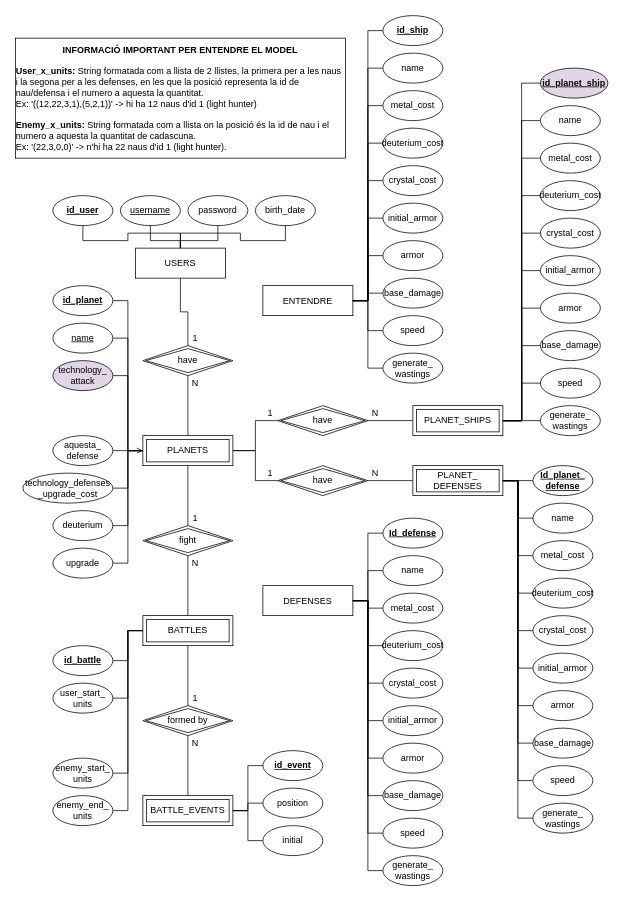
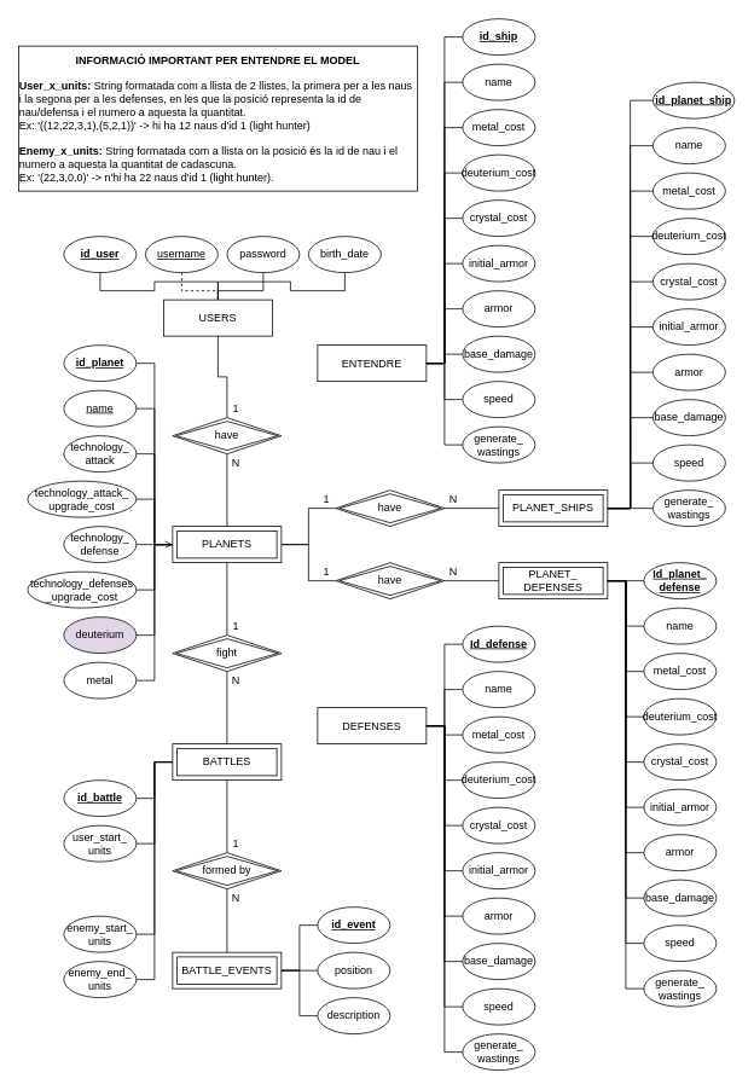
- <mxCell id="116" value="id_planet_ship" style="ellipse;whiteSpace=wrap;html=1;fontStyle=5;fillColor=#e1d5e7;" parent="114" vertex="1"><mxGeometry x="170" width="90" height="40" as="geometry" /></mxCell>
+ <mxCell id="116" value="id_planet_ship" style="ellipse;whiteSpace=wrap;html=1;fontStyle=5" parent="114" vertex="1"><mxGeometry x="170" width="90" height="40" as="geometry" /></mxCell>
- <mxCell id="71" style="edgeStyle=orthogonalEdgeStyle;rounded=0;orthogonalLoop=1;jettySize=auto;html=1;exitX=0.5;exitY=1;exitDx=0;exitDy=0;entryX=0.5;entryY=0;entryDx=0;entryDy=0;endArrow=none;endFill=0;" parent="64" source="67" target="65" edge="1"><mxGeometry relative="1" as="geometry" /></mxCell>
+ <mxCell id="71" style="edgeStyle=orthogonalEdgeStyle;rounded=0;orthogonalLoop=1;jettySize=auto;html=1;exitX=0.5;exitY=1;exitDx=0;exitDy=0;entryX=0.5;entryY=0;entryDx=0;entryDy=0;endArrow=none;endFill=0;dashed=1;" parent="64" source="67" target="65" edge="1"><mxGeometry relative="1" as="geometry" /></mxCell>
- <mxCell id="78" value="technology_&lt;br&gt;attack" style="ellipse;whiteSpace=wrap;html=1;fillColor=#e1d5e7;" parent="74" vertex="1"><mxGeometry x="40" y="100" width="80" height="40" as="geometry" /></mxCell>
+ <mxCell id="78" value="technology_&lt;br&gt;attack" style="ellipse;whiteSpace=wrap;html=1;" parent="74" vertex="1"><mxGeometry x="40" y="100" width="80" height="40" as="geometry" /></mxCell>
+ <mxCell id="80" value="technology_attack_&lt;br&gt;upgrade_cost" style="ellipse;whiteSpace=wrap;html=1;" parent="74" vertex="1"><mxGeometry y="150" width="120" height="40" as="geometry" /></mxCell>
+ <mxCell id="88" style="edgeStyle=orthogonalEdgeStyle;rounded=0;orthogonalLoop=1;jettySize=auto;html=1;exitX=1;exitY=0.5;exitDx=0;exitDy=0;entryX=0;entryY=0.5;entryDx=0;entryDy=0;fontSize=8;endArrow=none;endFill=0;" parent="74" source="80" target="75" edge="1"><mxGeometry relative="1" as="geometry" /></mxCell>
- <mxCell id="79" value="aquesta_&lt;br&gt;defense" style="ellipse;whiteSpace=wrap;html=1;" parent="74" vertex="1"><mxGeometry x="40" y="200" width="80" height="40" as="geometry" /></mxCell>
+ <mxCell id="79" value="technology_&lt;br&gt;defense" style="ellipse;whiteSpace=wrap;html=1;" parent="74" vertex="1"><mxGeometry x="40" y="200" width="80" height="40" as="geometry" /></mxCell>
- <mxCell id="83" value="deuterium" style="ellipse;whiteSpace=wrap;html=1;" parent="74" vertex="1"><mxGeometry x="40" y="300" width="80" height="40" as="geometry" /></mxCell>
+ <mxCell id="83" value="deuterium" style="ellipse;whiteSpace=wrap;html=1;fillColor=#e1d5e7;" parent="74" vertex="1"><mxGeometry x="40" y="300" width="80" height="40" as="geometry" /></mxCell>
- <mxCell id="82" value="upgrade" style="ellipse;whiteSpace=wrap;html=1;" parent="74" vertex="1"><mxGeometry x="40" y="350" width="80" height="40" as="geometry" /></mxCell>
+ <mxCell id="82" value="metal" style="ellipse;whiteSpace=wrap;html=1;" parent="74" vertex="1"><mxGeometry x="40" y="350" width="80" height="40" as="geometry" /></mxCell>
- <mxCell id="144" value="BATTLE_EVENTS" style="shape=ext;margin=3;double=1;whiteSpace=wrap;html=1;align=center;" vertex="1" parent="1"><mxGeometry x="190" y="1060" width="120" height="40" as="geometry" /></mxCell>
+ <mxCell id="144" value="BATTLE_EVENTS" style="shape=ext;margin=3;double=1;whiteSpace=wrap;html=1;align=center;" vertex="1" parent="1"><mxGeometry x="190" y="1050" width="120" height="40" as="geometry" /></mxCell>
- <mxCell id="40" value="initial" style="ellipse;whiteSpace=wrap;html=1;" vertex="1" parent="16"><mxGeometry y="410" width="80" height="40" as="geometry" /></mxCell>
+ <mxCell id="40" value="description" style="ellipse;whiteSpace=wrap;html=1;" vertex="1" parent="16"><mxGeometry y="410" width="80" height="40" as="geometry" /></mxCell>
